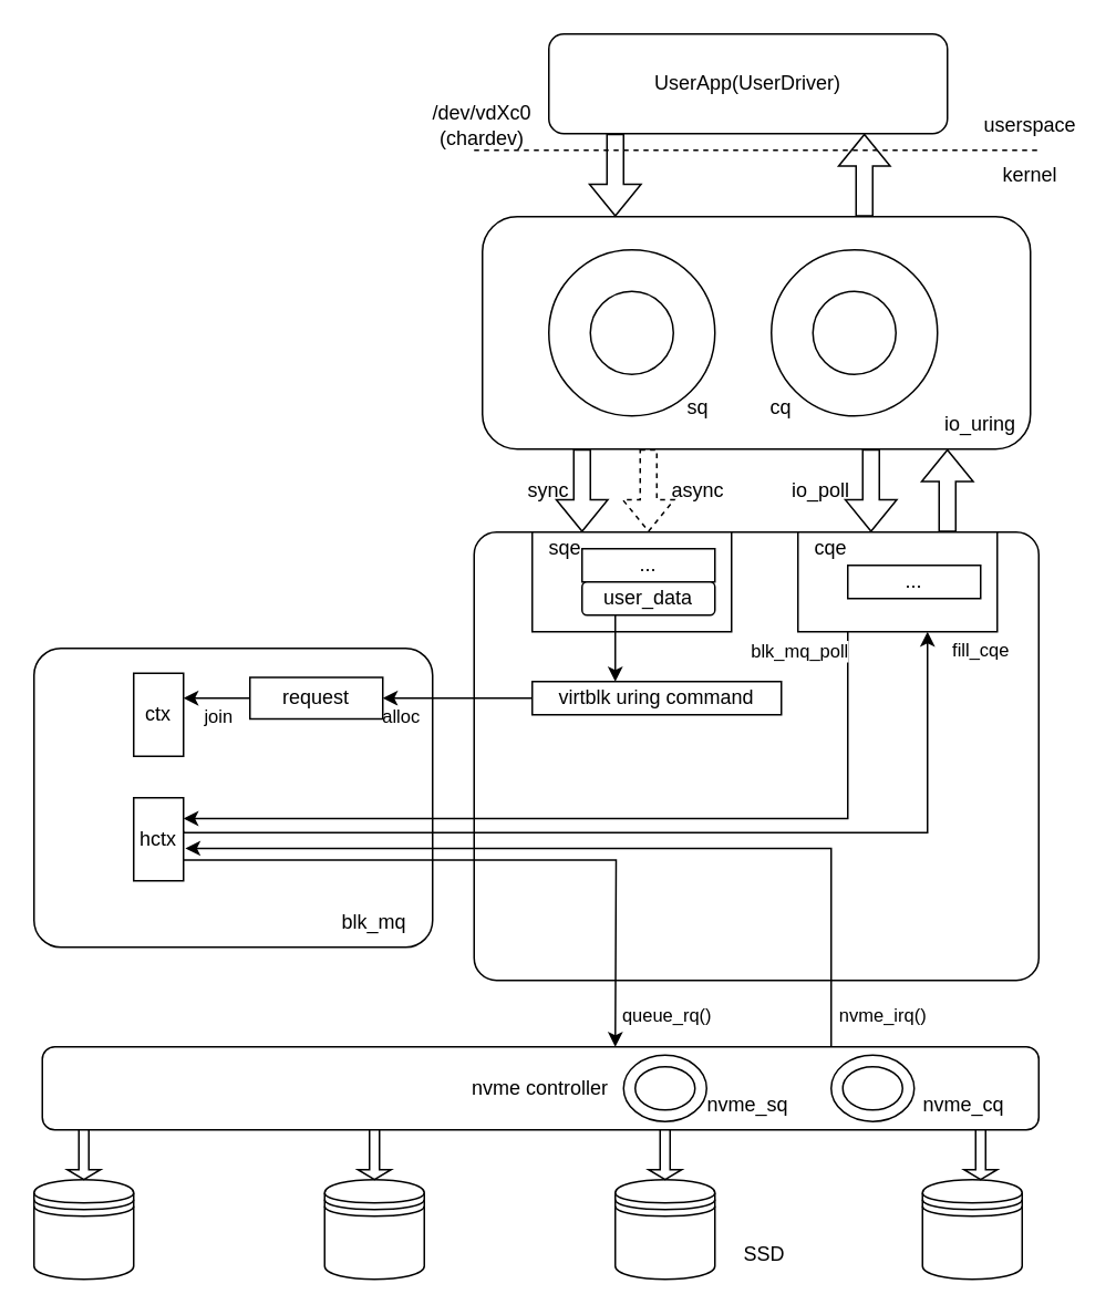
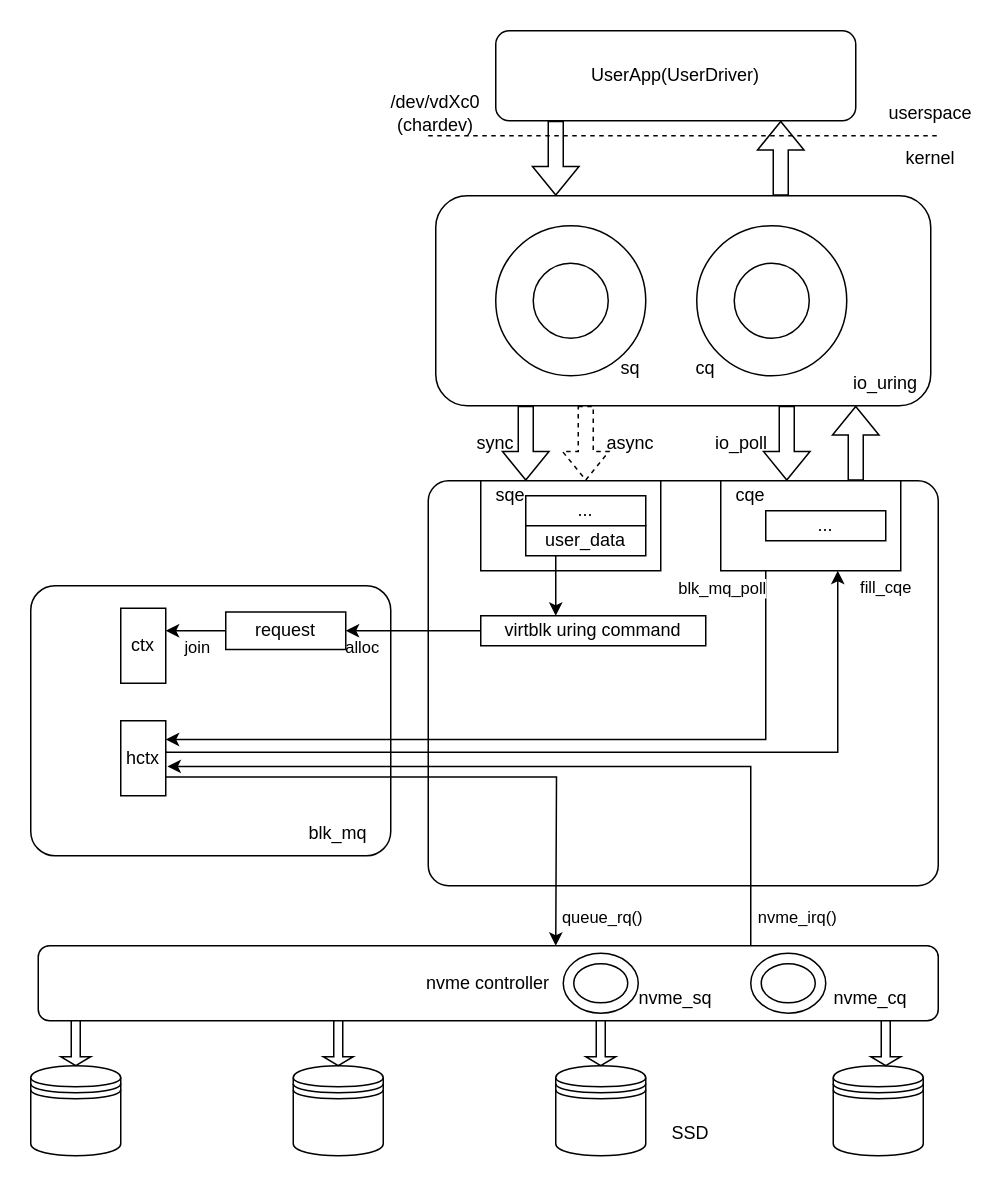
- <mxCell id="23" value="user_data" style="whiteSpace=wrap;html=1;rounded=1;" parent="1" vertex="1"><mxGeometry x="350" y="350" width="80" height="20" as="geometry" /></mxCell>
+ <mxCell id="23" value="user_data" style="rounded=0;whiteSpace=wrap;html=1;" parent="1" vertex="1"><mxGeometry x="350" y="350" width="80" height="20" as="geometry" /></mxCell>
